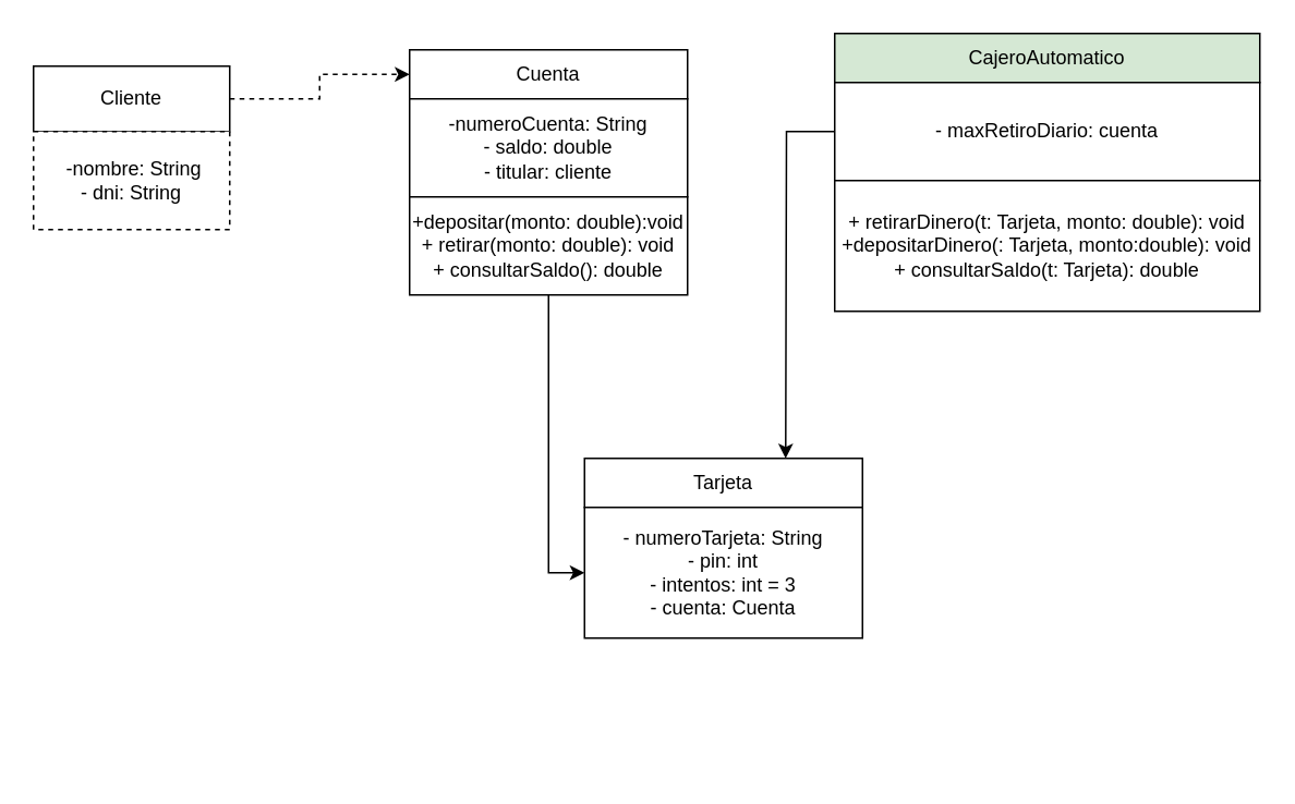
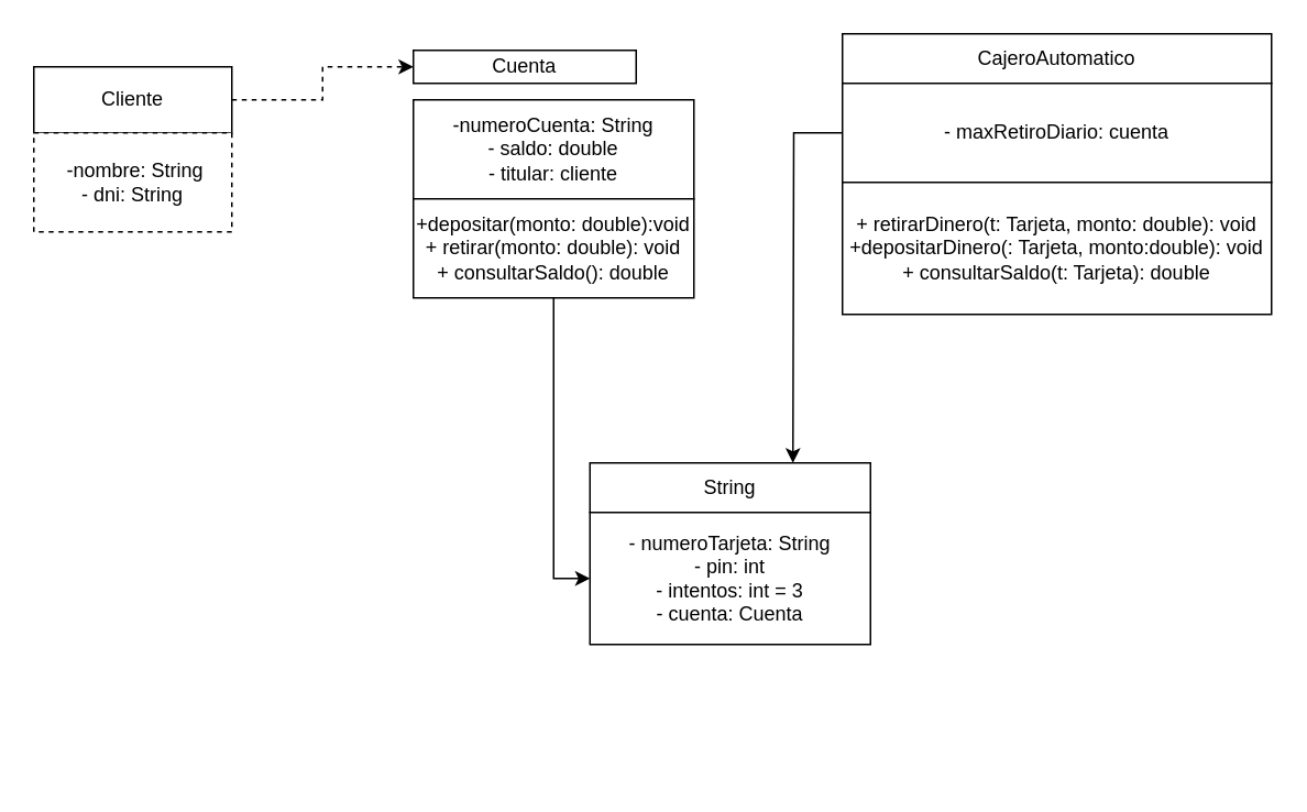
- <mxCell id="3" value="CajeroAutomatico" style="rounded=0;whiteSpace=wrap;html=1;fillColor=#d5e8d4;" vertex="1" parent="2"><mxGeometry width="260" height="30" as="geometry" /></mxCell>
+ <mxCell id="3" value="CajeroAutomatico" style="rounded=0;whiteSpace=wrap;html=1;" vertex="1" parent="2"><mxGeometry width="260" height="30" as="geometry" /></mxCell>
- <mxCell id="7" value="Cuenta" style="rounded=0;whiteSpace=wrap;html=1;" vertex="1" parent="1"><mxGeometry x="250" y="30" width="170" height="30" as="geometry" /></mxCell>
+ <mxCell id="7" value="Cuenta" style="rounded=0;whiteSpace=wrap;html=1;" vertex="1" parent="1"><mxGeometry x="250" y="30" width="135" height="20" as="geometry" /></mxCell>
- <mxCell id="12" value="Tarjeta" style="rounded=0;whiteSpace=wrap;html=1;" vertex="1" parent="11"><mxGeometry width="170" height="30" as="geometry" /></mxCell>
+ <mxCell id="12" value="String" style="rounded=0;whiteSpace=wrap;html=1;" vertex="1" parent="11"><mxGeometry width="170" height="30" as="geometry" /></mxCell>
